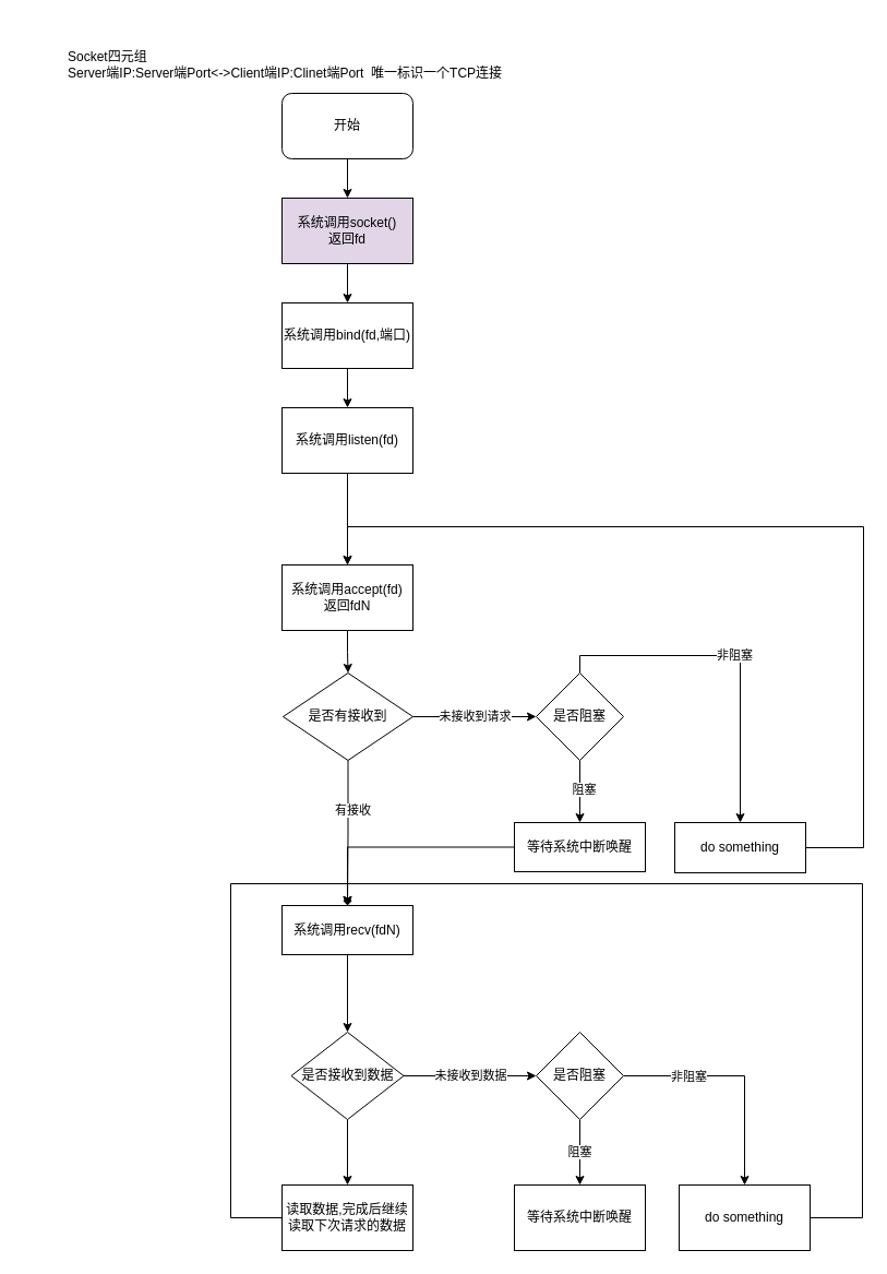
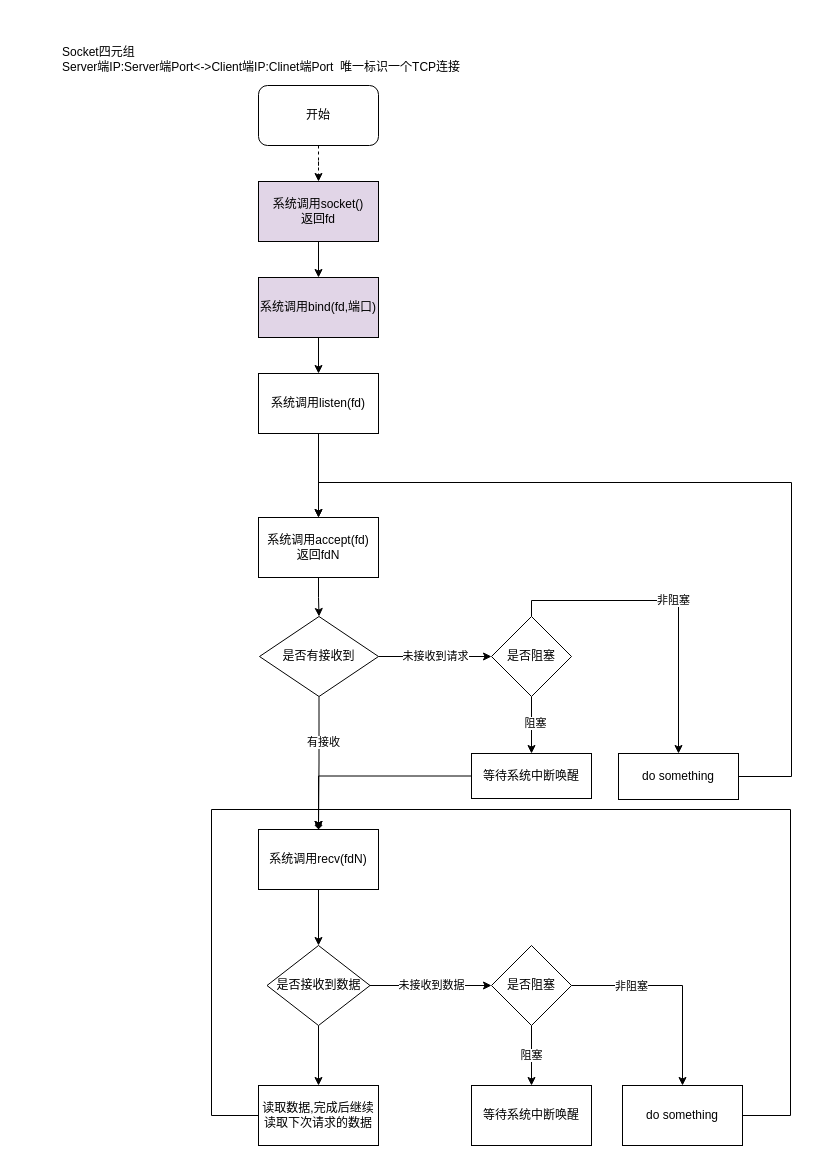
- <mxCell id="5" style="edgeStyle=orthogonalEdgeStyle;rounded=0;orthogonalLoop=1;jettySize=auto;html=1;entryX=0.5;entryY=0;entryDx=0;entryDy=0;" edge="1" parent="1" source="6" target="3"><mxGeometry relative="1" as="geometry" /></mxCell>
+ <mxCell id="5" style="edgeStyle=orthogonalEdgeStyle;rounded=0;orthogonalLoop=1;jettySize=auto;html=1;entryX=0.5;entryY=0;entryDx=0;entryDy=0;dashed=1;" edge="1" parent="1" source="6" target="3"><mxGeometry relative="1" as="geometry" /></mxCell>
- <mxCell id="8" value="系统调用bind(fd,端口)" style="rounded=0;whiteSpace=wrap;html=1;align=center;" vertex="1" parent="1"><mxGeometry x="258" y="277" width="120" height="60" as="geometry" /></mxCell>
+ <mxCell id="8" value="系统调用bind(fd,端口)" style="rounded=0;whiteSpace=wrap;html=1;align=center;fillColor=#e1d5e7;" vertex="1" parent="1"><mxGeometry x="258" y="277" width="120" height="60" as="geometry" /></mxCell>
- <mxCell id="14" value="系统调用recv(fdN)" style="rounded=0;whiteSpace=wrap;html=1;align=center;" vertex="1" parent="1"><mxGeometry x="258" y="829" width="120" height="45" as="geometry" /></mxCell>
+ <mxCell id="14" value="系统调用recv(fdN)" style="rounded=0;whiteSpace=wrap;html=1;align=center;" vertex="1" parent="1"><mxGeometry x="258" y="829" width="120" height="60" as="geometry" /></mxCell>
